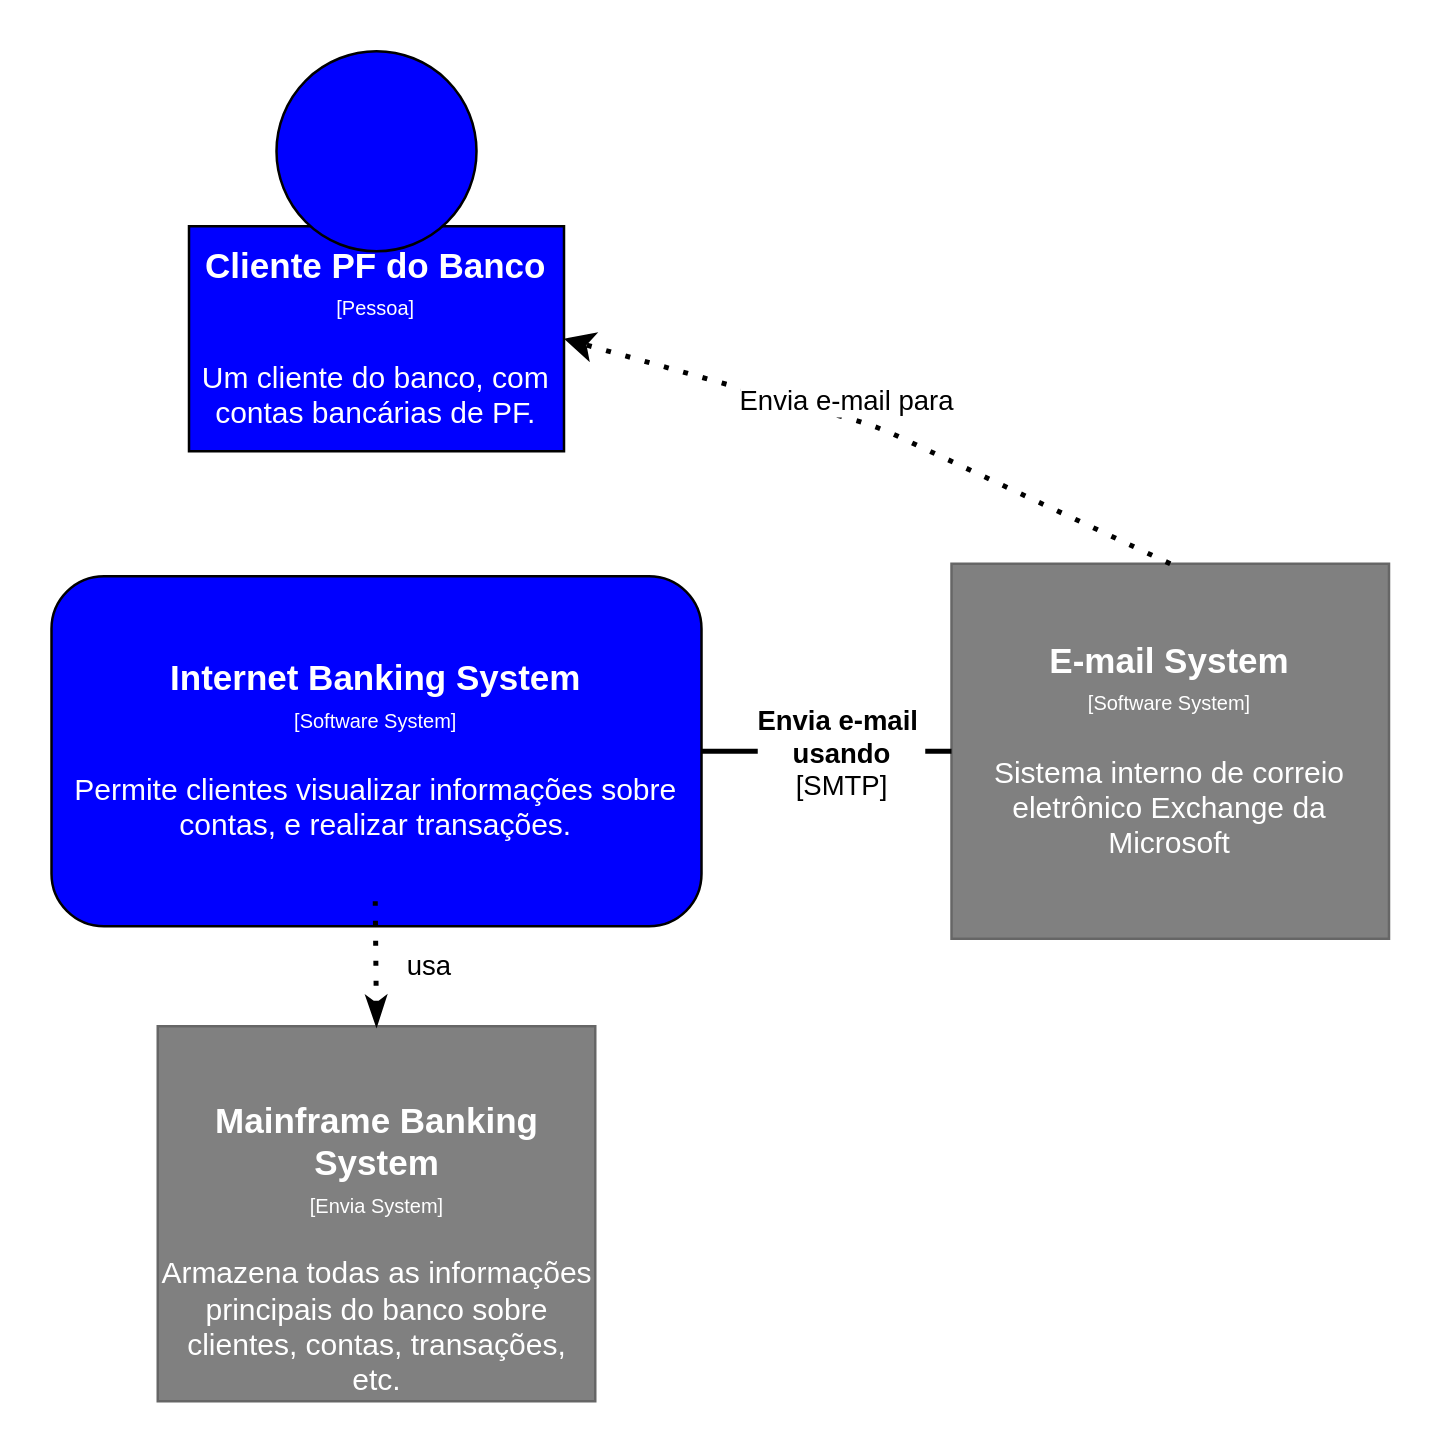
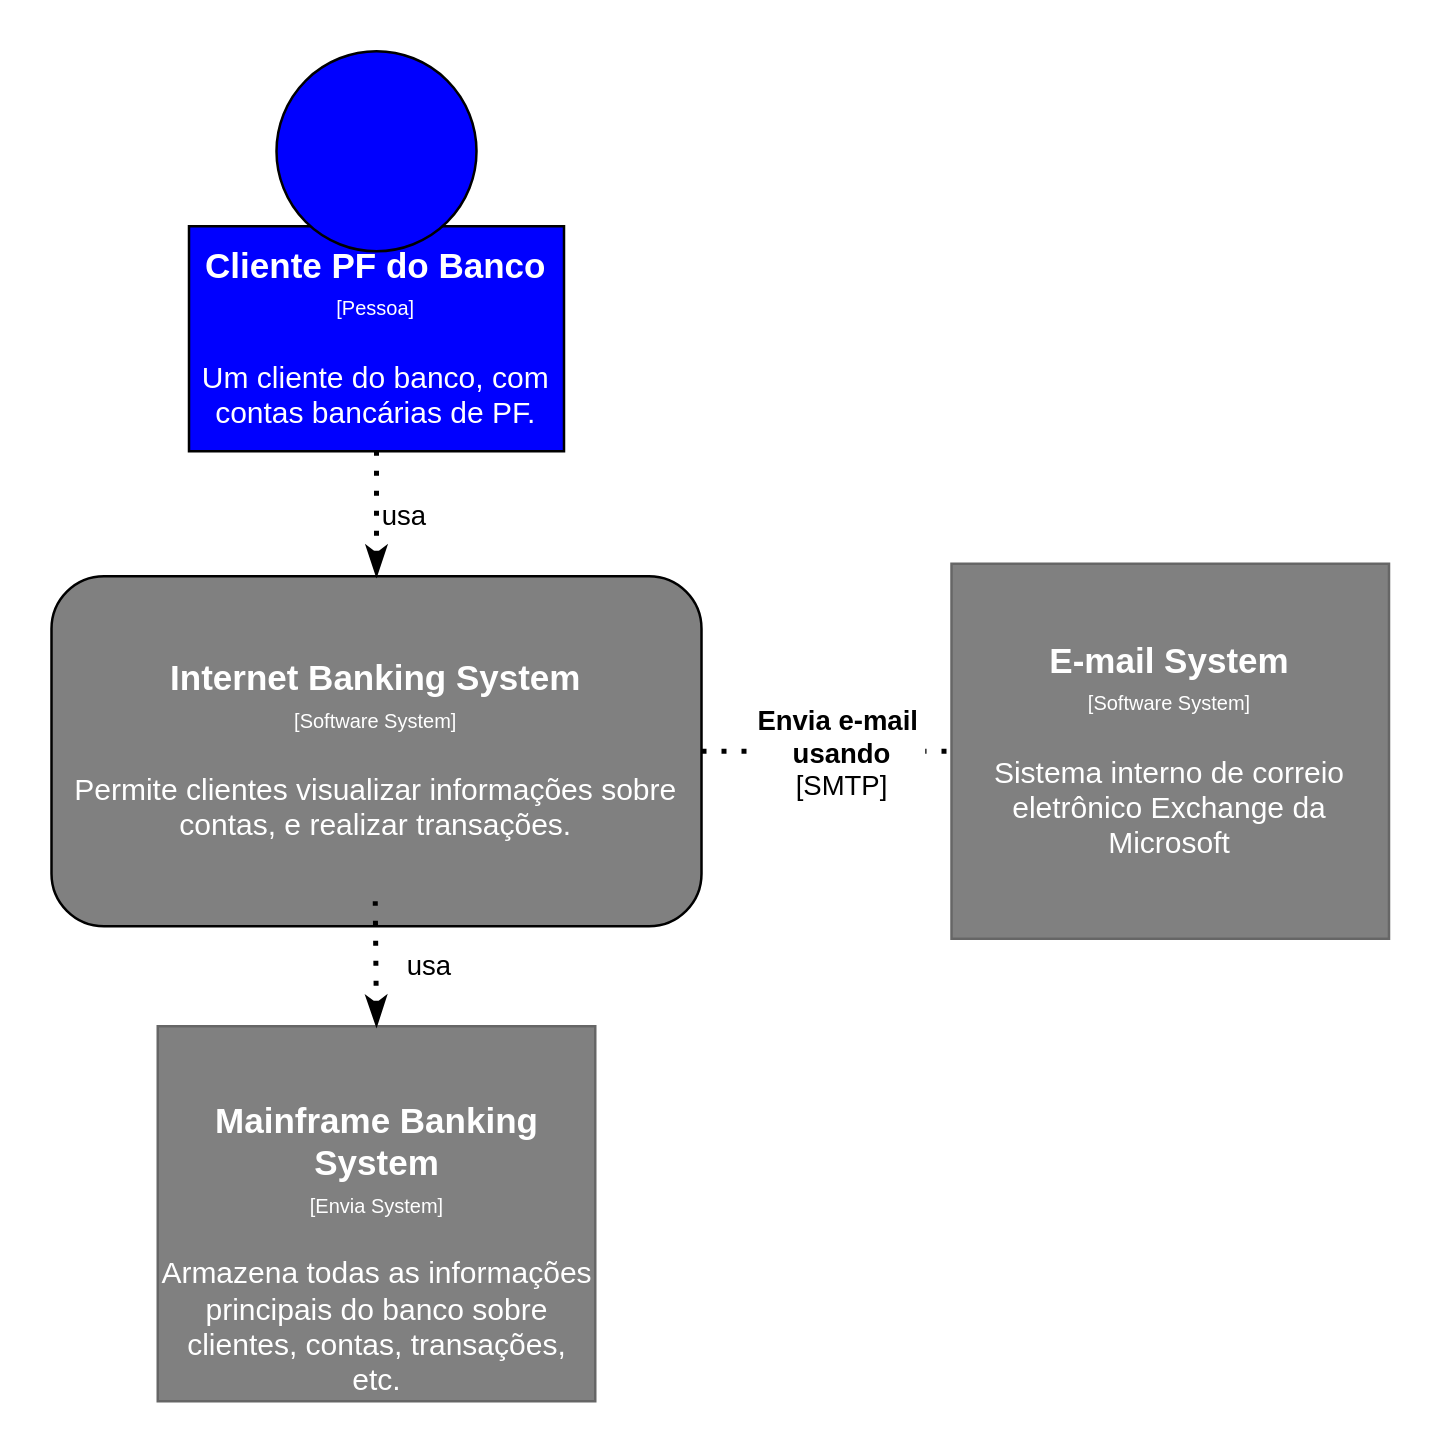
- <mxCell id="14" value="" style="endArrow=classic;dashed=1;html=1;dashPattern=1 3;strokeWidth=2;exitX=0.5;exitY=0;exitDx=0;exitDy=0;entryX=1;entryY=0.5;entryDx=0;entryDy=0;endFill=1;" edge="1" parent="1" source="11" target="3"><mxGeometry width="50" height="50" relative="1" as="geometry"><mxPoint x="130" y="260" as="sourcePoint" /><mxPoint x="180" y="210" as="targetPoint" /><Array as="points"><mxPoint x="350" y="170" /></Array></mxGeometry></mxCell>
- <mxCell id="15" value="Envia e-mail para" style="edgeLabel;html=1;align=center;verticalAlign=middle;resizable=0;points=[];" vertex="1" connectable="0" parent="14"><mxGeometry x="-0.149" y="1" relative="1" as="geometry"><mxPoint x="-29.67" y="-19.58" as="offset" /></mxGeometry></mxCell>
+ <mxCell id="7" value="" style="endArrow=none;dashed=1;html=1;dashPattern=1 3;strokeWidth=2;entryX=0.5;entryY=1;entryDx=0;entryDy=0;exitX=0.5;exitY=0;exitDx=0;exitDy=0;startArrow=classicThin;startFill=1;" edge="1" parent="1" source="5" target="3"><mxGeometry width="50" height="50" relative="1" as="geometry"><mxPoint x="130" y="240" as="sourcePoint" /><mxPoint x="180" y="190" as="targetPoint" /></mxGeometry></mxCell>
+ <mxCell id="8" value="usa" style="edgeLabel;html=1;align=center;verticalAlign=middle;resizable=0;points=[];" vertex="1" connectable="0" parent="7"><mxGeometry x="0.457" y="2" relative="1" as="geometry"><mxPoint x="12" y="11" as="offset" /></mxGeometry></mxCell>
- <mxCell id="5" value="&lt;font color=&quot;#ffffff&quot;&gt;&lt;span style=&quot;font-size: 14px&quot;&gt;&lt;b&gt;Internet Banking System&lt;/b&gt;&lt;/span&gt;&lt;/font&gt;&lt;br style=&quot;color: rgb(255 , 255 , 255)&quot;&gt;&lt;font style=&quot;color: rgb(255 , 255 , 255) ; font-size: 8px&quot;&gt;[Software System]&lt;/font&gt;&lt;br style=&quot;color: rgb(255 , 255 , 255)&quot;&gt;&lt;br style=&quot;color: rgb(255 , 255 , 255)&quot;&gt;&lt;span style=&quot;color: rgb(255 , 255 , 255)&quot;&gt;Permite clientes visualizar informações sobre contas, e realizar transações.&lt;/span&gt;" style="rounded=1;whiteSpace=wrap;html=1;fillColor=#0000FF;" vertex="1" parent="1"><mxGeometry x="20" y="230" width="260" height="140" as="geometry" /></mxCell>
+ <mxCell id="5" value="&lt;font color=&quot;#ffffff&quot;&gt;&lt;span style=&quot;font-size: 14px&quot;&gt;&lt;b&gt;Internet Banking System&lt;/b&gt;&lt;/span&gt;&lt;/font&gt;&lt;br style=&quot;color: rgb(255 , 255 , 255)&quot;&gt;&lt;font style=&quot;color: rgb(255 , 255 , 255) ; font-size: 8px&quot;&gt;[Software System]&lt;/font&gt;&lt;br style=&quot;color: rgb(255 , 255 , 255)&quot;&gt;&lt;br style=&quot;color: rgb(255 , 255 , 255)&quot;&gt;&lt;span style=&quot;color: rgb(255 , 255 , 255)&quot;&gt;Permite clientes visualizar informações sobre contas, e realizar transações.&lt;/span&gt;" style="rounded=1;whiteSpace=wrap;html=1;fillColor=#808080;" vertex="1" parent="1"><mxGeometry x="20" y="230" width="260" height="140" as="geometry" /></mxCell>
- <mxCell id="12" value="" style="endArrow=none;dashed=0;html=1;dashPattern=1 3;strokeWidth=2;exitX=1;exitY=0.5;exitDx=0;exitDy=0;entryX=0;entryY=0.5;entryDx=0;entryDy=0;" edge="1" parent="1" source="5" target="11"><mxGeometry width="50" height="50" relative="1" as="geometry"><mxPoint x="130" y="430" as="sourcePoint" /><mxPoint x="380" y="310" as="targetPoint" /></mxGeometry></mxCell>
+ <mxCell id="12" value="" style="endArrow=none;dashed=1;html=1;dashPattern=1 3;strokeWidth=2;exitX=1;exitY=0.5;exitDx=0;exitDy=0;entryX=0;entryY=0.5;entryDx=0;entryDy=0;" edge="1" parent="1" source="5" target="11"><mxGeometry width="50" height="50" relative="1" as="geometry"><mxPoint x="130" y="430" as="sourcePoint" /><mxPoint x="380" y="310" as="targetPoint" /></mxGeometry></mxCell>
